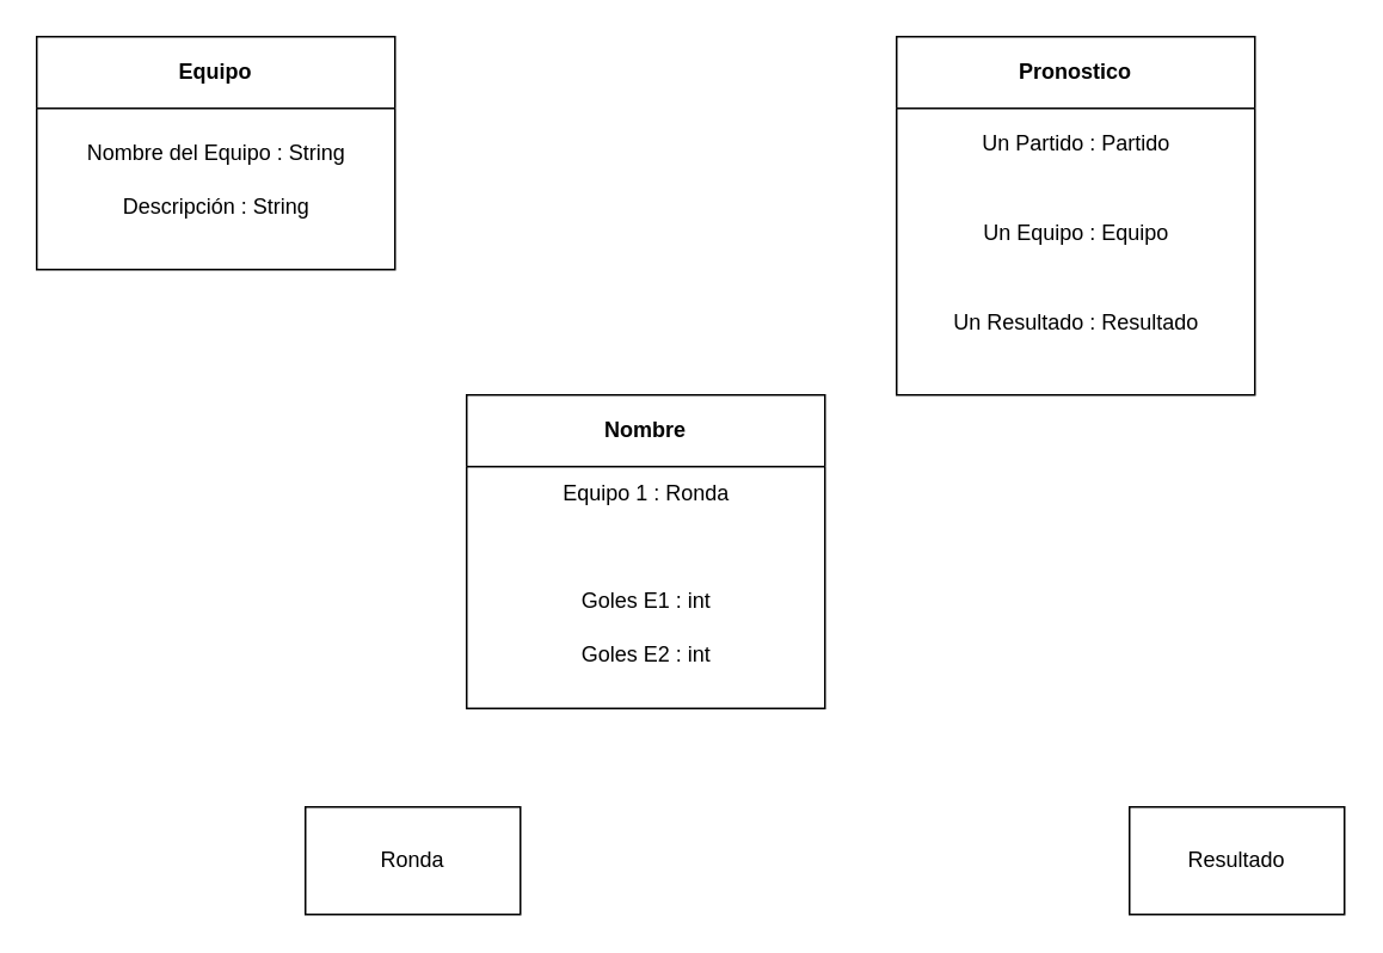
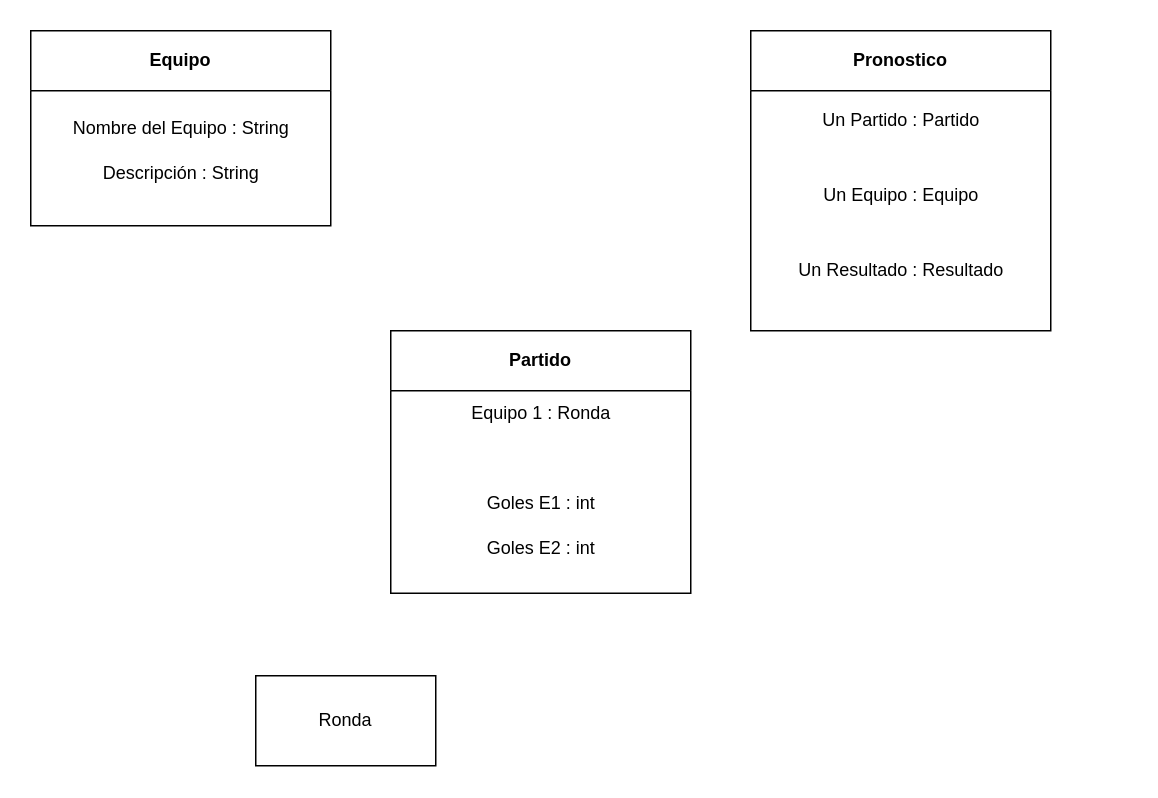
- <mxCell id="7" value="Nombre" style="swimlane;whiteSpace=wrap;html=1;startSize=40;" vertex="1" parent="1"><mxGeometry x="260" y="220" width="200" height="175" as="geometry" /></mxCell>
+ <mxCell id="7" value="Partido" style="swimlane;whiteSpace=wrap;html=1;startSize=40;" vertex="1" parent="1"><mxGeometry x="260" y="220" width="200" height="175" as="geometry" /></mxCell>
- <mxCell id="3" value="Resultado" style="rounded=0;whiteSpace=wrap;html=1;" vertex="1" parent="1"><mxGeometry x="630" y="450" width="120" height="60" as="geometry" /></mxCell>
